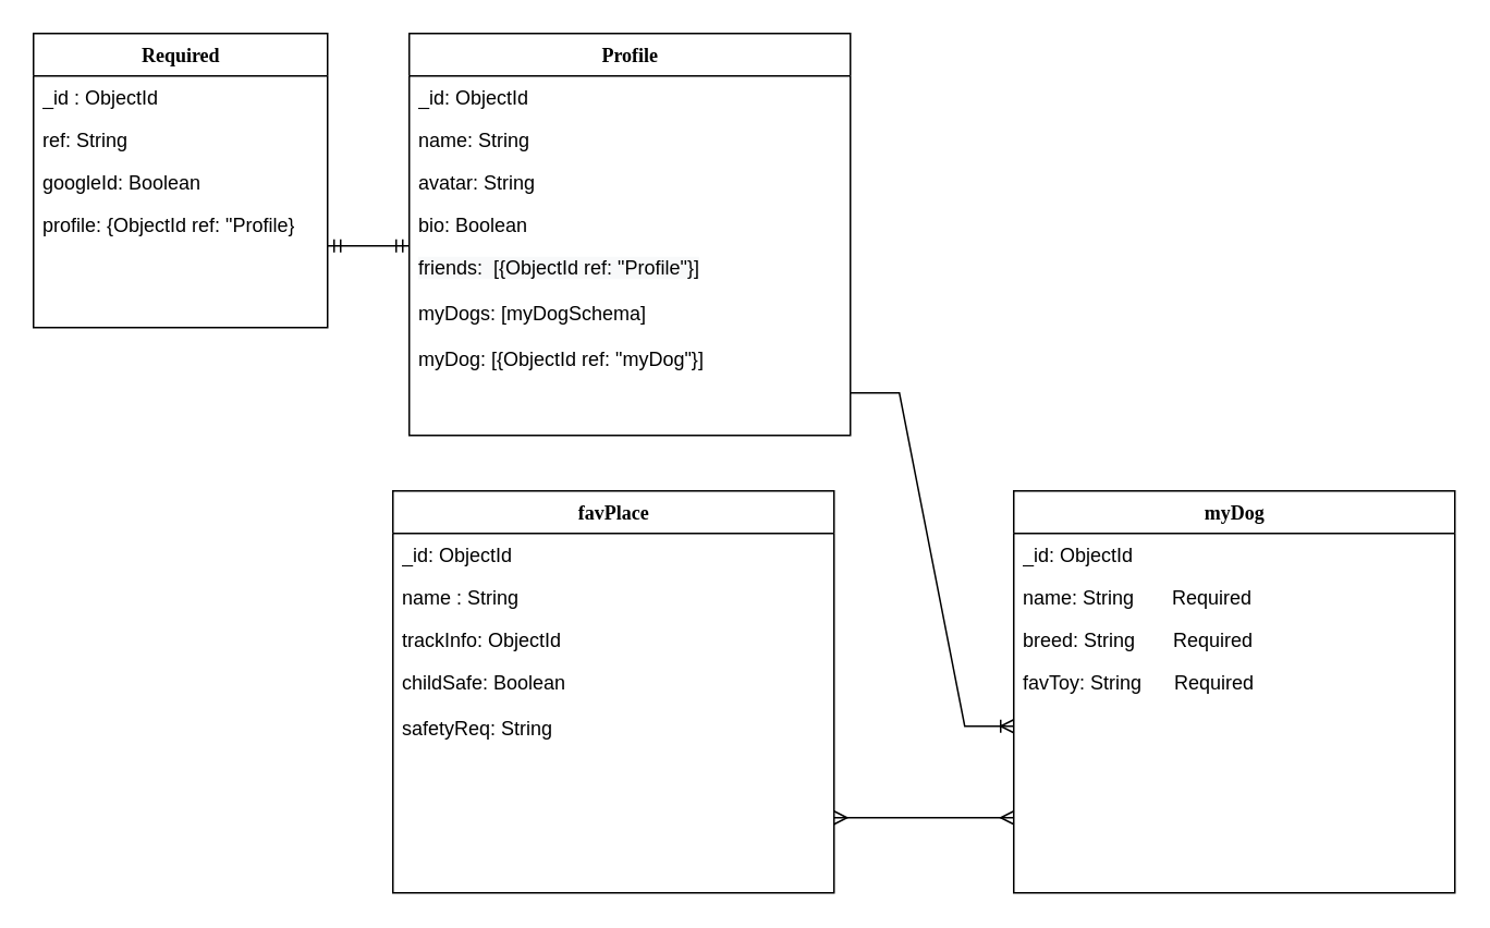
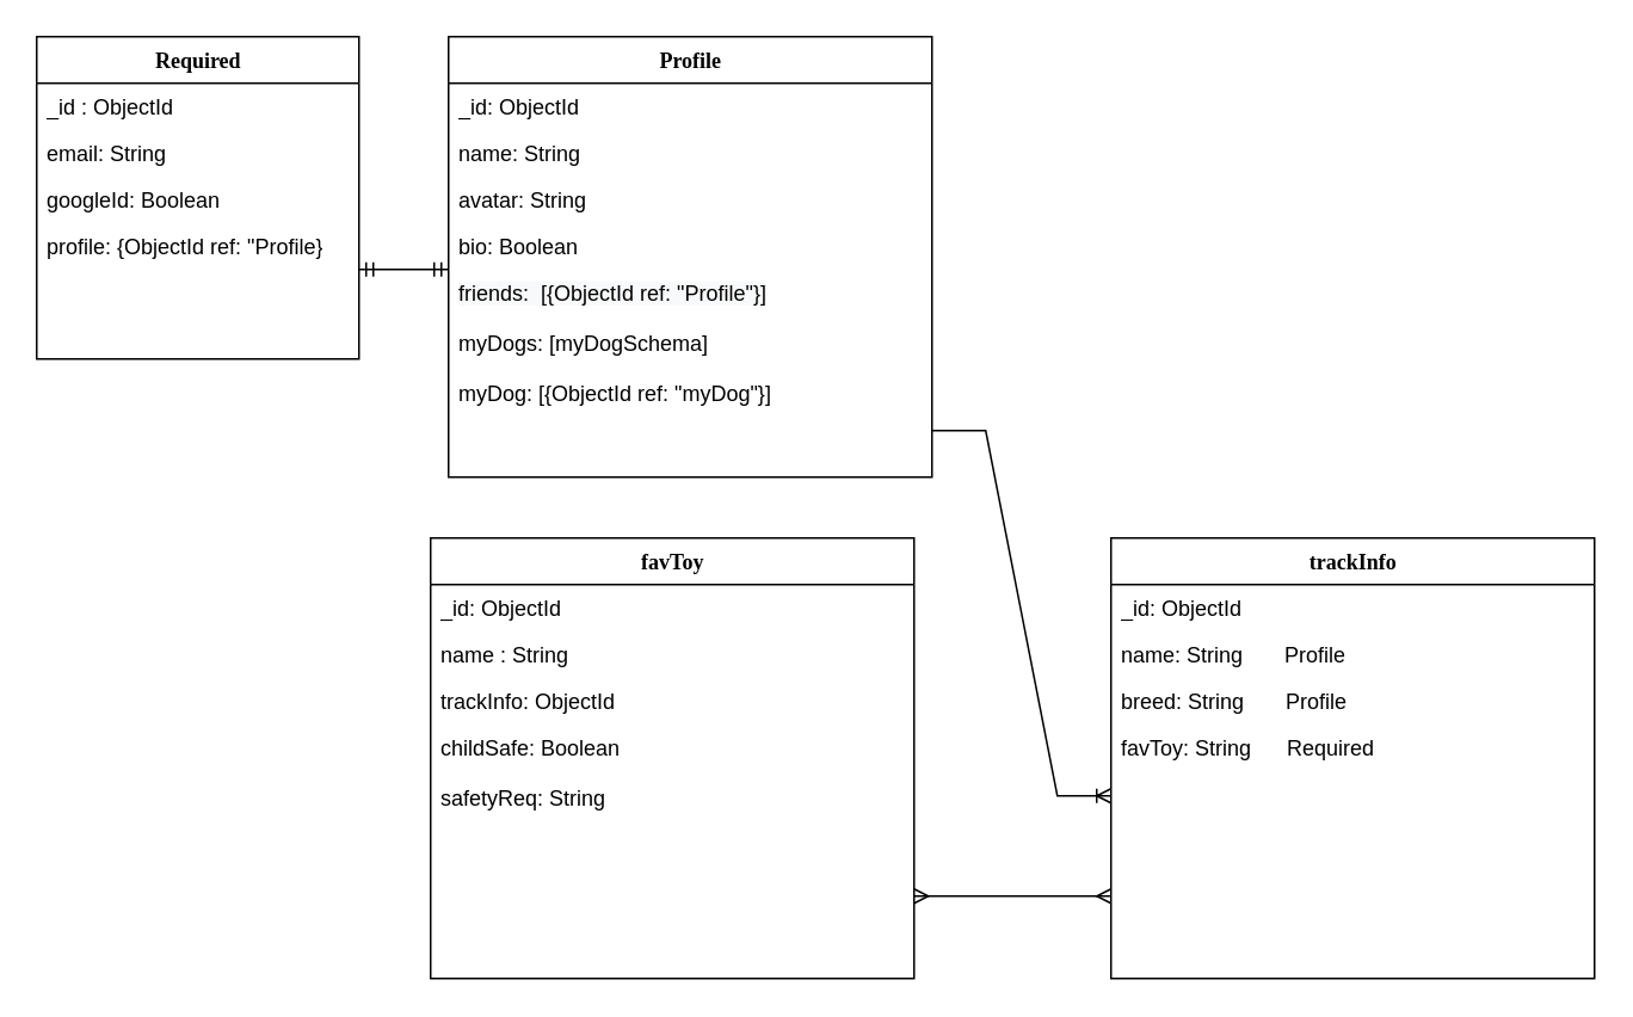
- <mxCell id="4" value="ref: String" style="text;html=1;strokeColor=none;fillColor=none;align=left;verticalAlign=top;spacingLeft=4;spacingRight=4;whiteSpace=wrap;overflow=hidden;rotatable=0;points=[[0,0.5],[1,0.5]];portConstraint=eastwest;" parent="2" vertex="1"><mxGeometry y="52" width="180" height="26" as="geometry" /></mxCell>
+ <mxCell id="4" value="email: String" style="text;html=1;strokeColor=none;fillColor=none;align=left;verticalAlign=top;spacingLeft=4;spacingRight=4;whiteSpace=wrap;overflow=hidden;rotatable=0;points=[[0,0.5],[1,0.5]];portConstraint=eastwest;" parent="2" vertex="1"><mxGeometry y="52" width="180" height="26" as="geometry" /></mxCell>
- <mxCell id="16" value="favPlace" style="swimlane;html=1;fontStyle=1;align=center;verticalAlign=top;childLayout=stackLayout;horizontal=1;startSize=26;horizontalStack=0;resizeParent=1;resizeLast=0;collapsible=1;marginBottom=0;swimlaneFillColor=#ffffff;rounded=0;shadow=0;comic=0;labelBackgroundColor=none;strokeWidth=1;fillColor=none;fontFamily=Verdana;fontSize=12" parent="1" vertex="1"><mxGeometry x="240" y="300" width="270" height="246" as="geometry" /></mxCell>
+ <mxCell id="16" value="favToy" style="swimlane;html=1;fontStyle=1;align=center;verticalAlign=top;childLayout=stackLayout;horizontal=1;startSize=26;horizontalStack=0;resizeParent=1;resizeLast=0;collapsible=1;marginBottom=0;swimlaneFillColor=#ffffff;rounded=0;shadow=0;comic=0;labelBackgroundColor=none;strokeWidth=1;fillColor=none;fontFamily=Verdana;fontSize=12" parent="1" vertex="1"><mxGeometry x="240" y="300" width="270" height="246" as="geometry" /></mxCell>
- <mxCell id="22" value="myDog" style="swimlane;html=1;fontStyle=1;align=center;verticalAlign=top;childLayout=stackLayout;horizontal=1;startSize=26;horizontalStack=0;resizeParent=1;resizeLast=0;collapsible=1;marginBottom=0;swimlaneFillColor=#ffffff;rounded=0;shadow=0;comic=0;labelBackgroundColor=none;strokeWidth=1;fillColor=none;fontFamily=Verdana;fontSize=12" vertex="1" parent="1"><mxGeometry x="620" y="300" width="270" height="246" as="geometry" /></mxCell>
+ <mxCell id="22" value="trackInfo" style="swimlane;html=1;fontStyle=1;align=center;verticalAlign=top;childLayout=stackLayout;horizontal=1;startSize=26;horizontalStack=0;resizeParent=1;resizeLast=0;collapsible=1;marginBottom=0;swimlaneFillColor=#ffffff;rounded=0;shadow=0;comic=0;labelBackgroundColor=none;strokeWidth=1;fillColor=none;fontFamily=Verdana;fontSize=12" vertex="1" parent="1"><mxGeometry x="620" y="300" width="270" height="246" as="geometry" /></mxCell>
- <mxCell id="24" value="name: String&amp;nbsp; &amp;nbsp; &amp;nbsp; &amp;nbsp;Required" style="text;html=1;strokeColor=none;fillColor=none;align=left;verticalAlign=top;spacingLeft=4;spacingRight=4;whiteSpace=wrap;overflow=hidden;rotatable=0;points=[[0,0.5],[1,0.5]];portConstraint=eastwest;" vertex="1" parent="22"><mxGeometry y="52" width="270" height="26" as="geometry" /></mxCell>
+ <mxCell id="24" value="name: String&amp;nbsp; &amp;nbsp; &amp;nbsp; &amp;nbsp;Profile" style="text;html=1;strokeColor=none;fillColor=none;align=left;verticalAlign=top;spacingLeft=4;spacingRight=4;whiteSpace=wrap;overflow=hidden;rotatable=0;points=[[0,0.5],[1,0.5]];portConstraint=eastwest;" vertex="1" parent="22"><mxGeometry y="52" width="270" height="26" as="geometry" /></mxCell>
- <mxCell id="25" value="breed: String&amp;nbsp; &amp;nbsp; &amp;nbsp; &amp;nbsp;Required" style="text;html=1;strokeColor=none;fillColor=none;align=left;verticalAlign=top;spacingLeft=4;spacingRight=4;whiteSpace=wrap;overflow=hidden;rotatable=0;points=[[0,0.5],[1,0.5]];portConstraint=eastwest;" vertex="1" parent="22"><mxGeometry y="78" width="270" height="26" as="geometry" /></mxCell>
+ <mxCell id="25" value="breed: String&amp;nbsp; &amp;nbsp; &amp;nbsp; &amp;nbsp;Profile" style="text;html=1;strokeColor=none;fillColor=none;align=left;verticalAlign=top;spacingLeft=4;spacingRight=4;whiteSpace=wrap;overflow=hidden;rotatable=0;points=[[0,0.5],[1,0.5]];portConstraint=eastwest;" vertex="1" parent="22"><mxGeometry y="78" width="270" height="26" as="geometry" /></mxCell>
